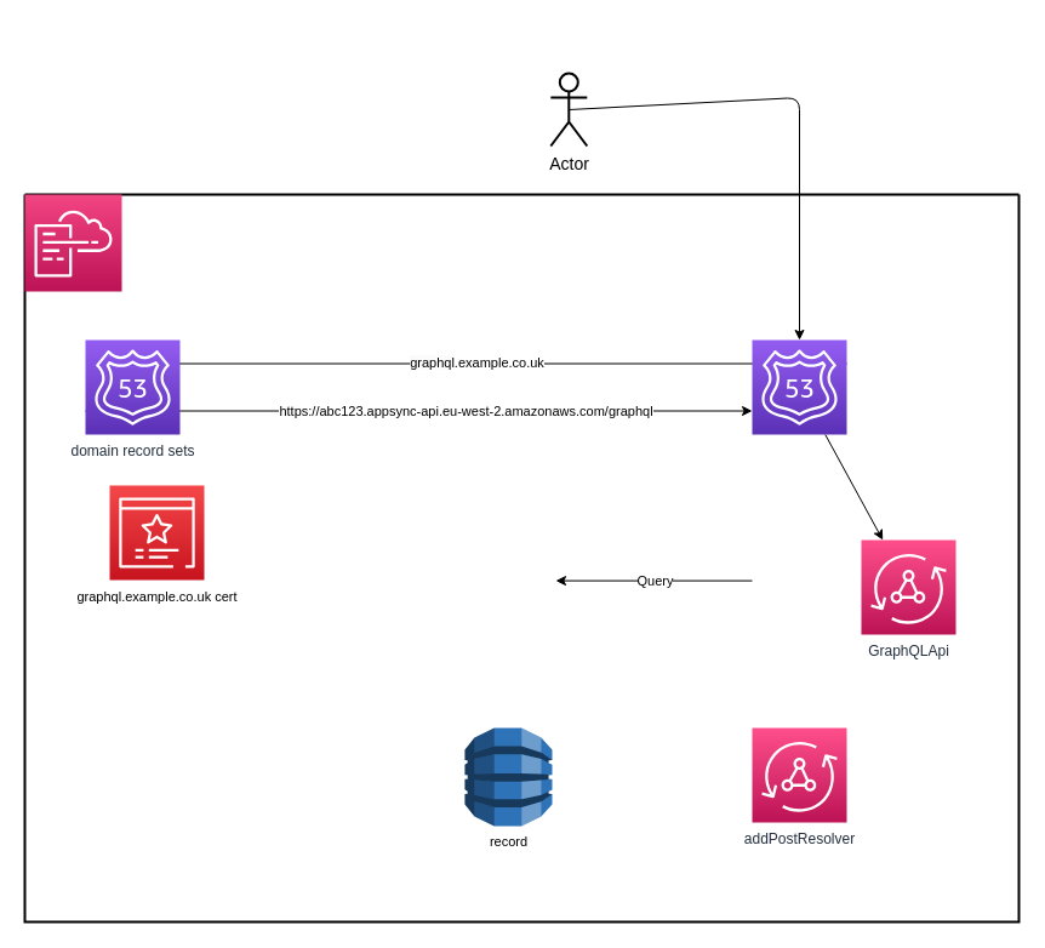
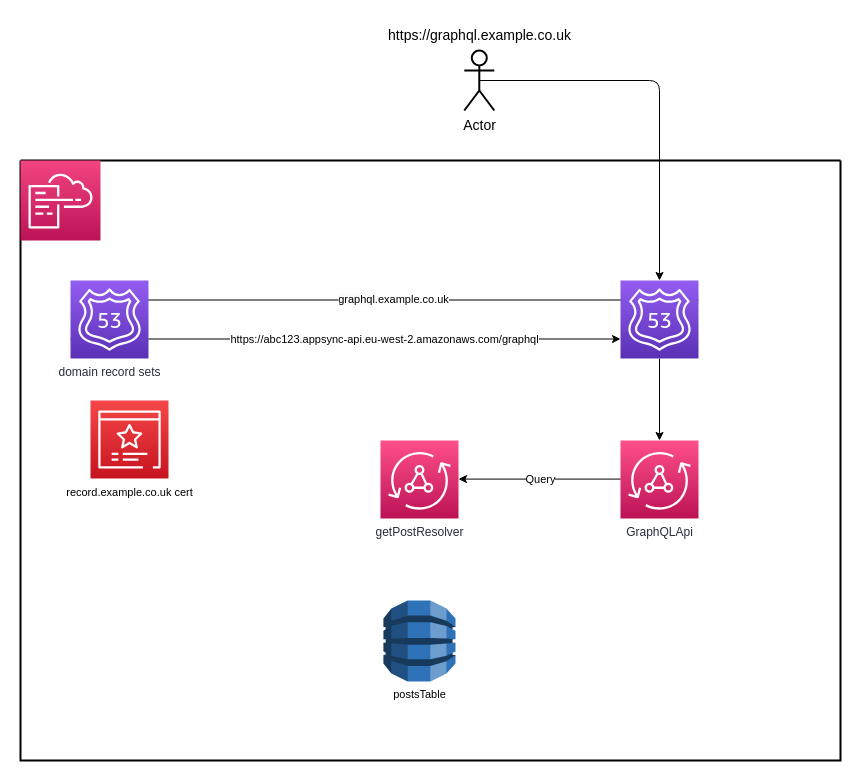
+ <mxCell id="18" value="https://graphql.example.co.uk" style="text;html=1;align=center;verticalAlign=middle;resizable=0;points=[];autosize=1;strokeColor=none;fillColor=none;fontSize=14;" vertex="1" parent="1"><mxGeometry x="373.8" y="20" width="210" height="30" as="geometry" /></mxCell>
- <mxCell id="20" value="Actor" style="shape=umlActor;verticalLabelPosition=bottom;verticalAlign=top;html=1;outlineConnect=0;strokeWidth=2;fontSize=14;" vertex="1" parent="1"><mxGeometry x="453.8" y="60" width="30" height="60" as="geometry" /></mxCell>
+ <mxCell id="20" value="Actor" style="shape=umlActor;verticalLabelPosition=bottom;verticalAlign=top;html=1;outlineConnect=0;strokeWidth=2;fontSize=14;" vertex="1" parent="1"><mxGeometry x="463.8" y="50" width="30" height="60" as="geometry" /></mxCell>
+ <mxCell id="14" value="getPostResolver" style="sketch=0;points=[[0,0,0],[0.25,0,0],[0.5,0,0],[0.75,0,0],[1,0,0],[0,1,0],[0.25,1,0],[0.5,1,0],[0.75,1,0],[1,1,0],[0,0.25,0],[0,0.5,0],[0,0.75,0],[1,0.25,0],[1,0.5,0],[1,0.75,0]];outlineConnect=0;fontColor=#232F3E;gradientColor=#FF4F8B;gradientDirection=north;fillColor=#BC1356;strokeColor=#ffffff;dashed=0;verticalLabelPosition=bottom;verticalAlign=top;align=center;html=1;fontSize=12;fontStyle=0;aspect=fixed;shape=mxgraph.aws4.resourceIcon;resIcon=mxgraph.aws4.appsync;" vertex="1" parent="2"><mxGeometry x="360" y="280" width="78" height="78" as="geometry" /></mxCell>
- <mxCell id="12" value="GraphQLApi" style="sketch=0;points=[[0,0,0],[0.25,0,0],[0.5,0,0],[0.75,0,0],[1,0,0],[0,1,0],[0.25,1,0],[0.5,1,0],[0.75,1,0],[1,1,0],[0,0.25,0],[0,0.5,0],[0,0.75,0],[1,0.25,0],[1,0.5,0],[1,0.75,0]];outlineConnect=0;fontColor=#232F3E;gradientColor=#FF4F8B;gradientDirection=north;fillColor=#BC1356;strokeColor=#ffffff;dashed=0;verticalLabelPosition=bottom;verticalAlign=top;align=center;html=1;fontSize=12;fontStyle=0;aspect=fixed;shape=mxgraph.aws4.resourceIcon;resIcon=mxgraph.aws4.appsync;" vertex="1" parent="2"><mxGeometry x="690" y="285" width="78" height="78" as="geometry" /></mxCell>
+ <mxCell id="12" value="GraphQLApi" style="sketch=0;points=[[0,0,0],[0.25,0,0],[0.5,0,0],[0.75,0,0],[1,0,0],[0,1,0],[0.25,1,0],[0.5,1,0],[0.75,1,0],[1,1,0],[0,0.25,0],[0,0.5,0],[0,0.75,0],[1,0.25,0],[1,0.5,0],[1,0.75,0]];outlineConnect=0;fontColor=#232F3E;gradientColor=#FF4F8B;gradientDirection=north;fillColor=#BC1356;strokeColor=#ffffff;dashed=0;verticalLabelPosition=bottom;verticalAlign=top;align=center;html=1;fontSize=12;fontStyle=0;aspect=fixed;shape=mxgraph.aws4.resourceIcon;resIcon=mxgraph.aws4.appsync;" vertex="1" parent="2"><mxGeometry x="600" y="280" width="78" height="78" as="geometry" /></mxCell>
- <mxCell id="11" value="&lt;span style=&quot;background-color: rgb(255, 255, 255); font-size: 11px; color: rgb(0, 0, 0);&quot;&gt;graphql.example.co.uk cert&lt;/span&gt;" style="sketch=0;points=[[0,0,0],[0.25,0,0],[0.5,0,0],[0.75,0,0],[1,0,0],[0,1,0],[0.25,1,0],[0.5,1,0],[0.75,1,0],[1,1,0],[0,0.25,0],[0,0.5,0],[0,0.75,0],[1,0.25,0],[1,0.5,0],[1,0.75,0]];outlineConnect=0;fontColor=#232F3E;gradientColor=#F54749;gradientDirection=north;fillColor=#C7131F;strokeColor=#ffffff;dashed=0;verticalLabelPosition=bottom;verticalAlign=top;align=center;html=1;fontSize=12;fontStyle=0;aspect=fixed;shape=mxgraph.aws4.resourceIcon;resIcon=mxgraph.aws4.certificate_manager_3;" vertex="1" parent="2"><mxGeometry x="70" y="240" width="78" height="78" as="geometry" /></mxCell>
+ <mxCell id="11" value="&lt;span style=&quot;background-color: rgb(255, 255, 255); font-size: 11px; color: rgb(0, 0, 0);&quot;&gt;record.example.co.uk cert&lt;/span&gt;" style="sketch=0;points=[[0,0,0],[0.25,0,0],[0.5,0,0],[0.75,0,0],[1,0,0],[0,1,0],[0.25,1,0],[0.5,1,0],[0.75,1,0],[1,1,0],[0,0.25,0],[0,0.5,0],[0,0.75,0],[1,0.25,0],[1,0.5,0],[1,0.75,0]];outlineConnect=0;fontColor=#232F3E;gradientColor=#F54749;gradientDirection=north;fillColor=#C7131F;strokeColor=#ffffff;dashed=0;verticalLabelPosition=bottom;verticalAlign=top;align=center;html=1;fontSize=12;fontStyle=0;aspect=fixed;shape=mxgraph.aws4.resourceIcon;resIcon=mxgraph.aws4.certificate_manager_3;" vertex="1" parent="2"><mxGeometry x="70" y="240" width="78" height="78" as="geometry" /></mxCell>
- <mxCell id="17" value="addPostResolver" style="sketch=0;points=[[0,0,0],[0.25,0,0],[0.5,0,0],[0.75,0,0],[1,0,0],[0,1,0],[0.25,1,0],[0.5,1,0],[0.75,1,0],[1,1,0],[0,0.25,0],[0,0.5,0],[0,0.75,0],[1,0.25,0],[1,0.5,0],[1,0.75,0]];outlineConnect=0;fontColor=#232F3E;gradientColor=#FF4F8B;gradientDirection=north;fillColor=#BC1356;strokeColor=#ffffff;dashed=0;verticalLabelPosition=bottom;verticalAlign=top;align=center;html=1;fontSize=12;fontStyle=0;aspect=fixed;shape=mxgraph.aws4.resourceIcon;resIcon=mxgraph.aws4.appsync;" vertex="1" parent="2"><mxGeometry x="600" y="440" width="78" height="78" as="geometry" /></mxCell>
- <mxCell id="13" value="record" style="outlineConnect=0;dashed=0;verticalLabelPosition=bottom;verticalAlign=top;align=center;html=1;shape=mxgraph.aws3.dynamo_db;fillColor=#2E73B8;gradientColor=none;fontSize=11;" vertex="1" parent="2"><mxGeometry x="363" y="440" width="72" height="81" as="geometry" /></mxCell>
+ <mxCell id="13" value="postsTable" style="outlineConnect=0;dashed=0;verticalLabelPosition=bottom;verticalAlign=top;align=center;html=1;shape=mxgraph.aws3.dynamo_db;fillColor=#2E73B8;gradientColor=none;fontSize=11;" vertex="1" parent="2"><mxGeometry x="363" y="440" width="72" height="81" as="geometry" /></mxCell>
